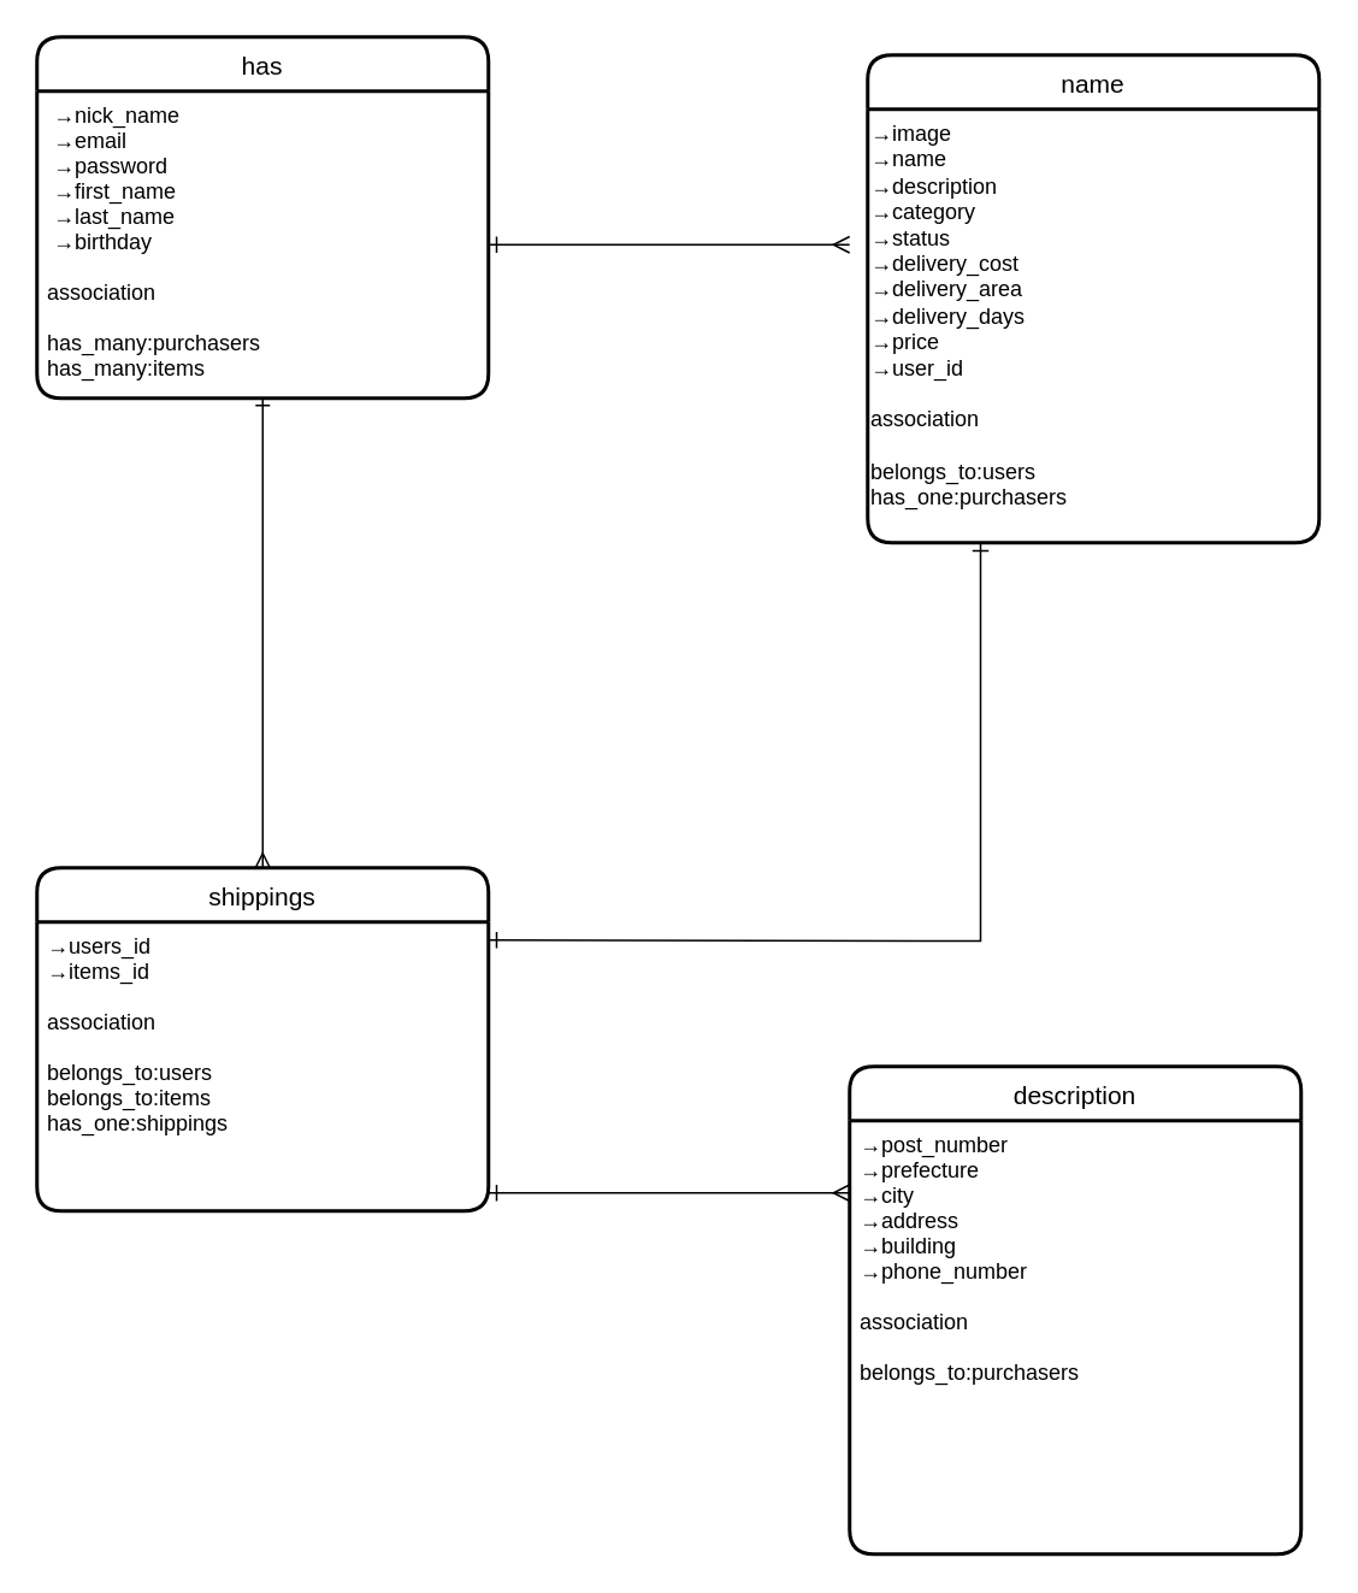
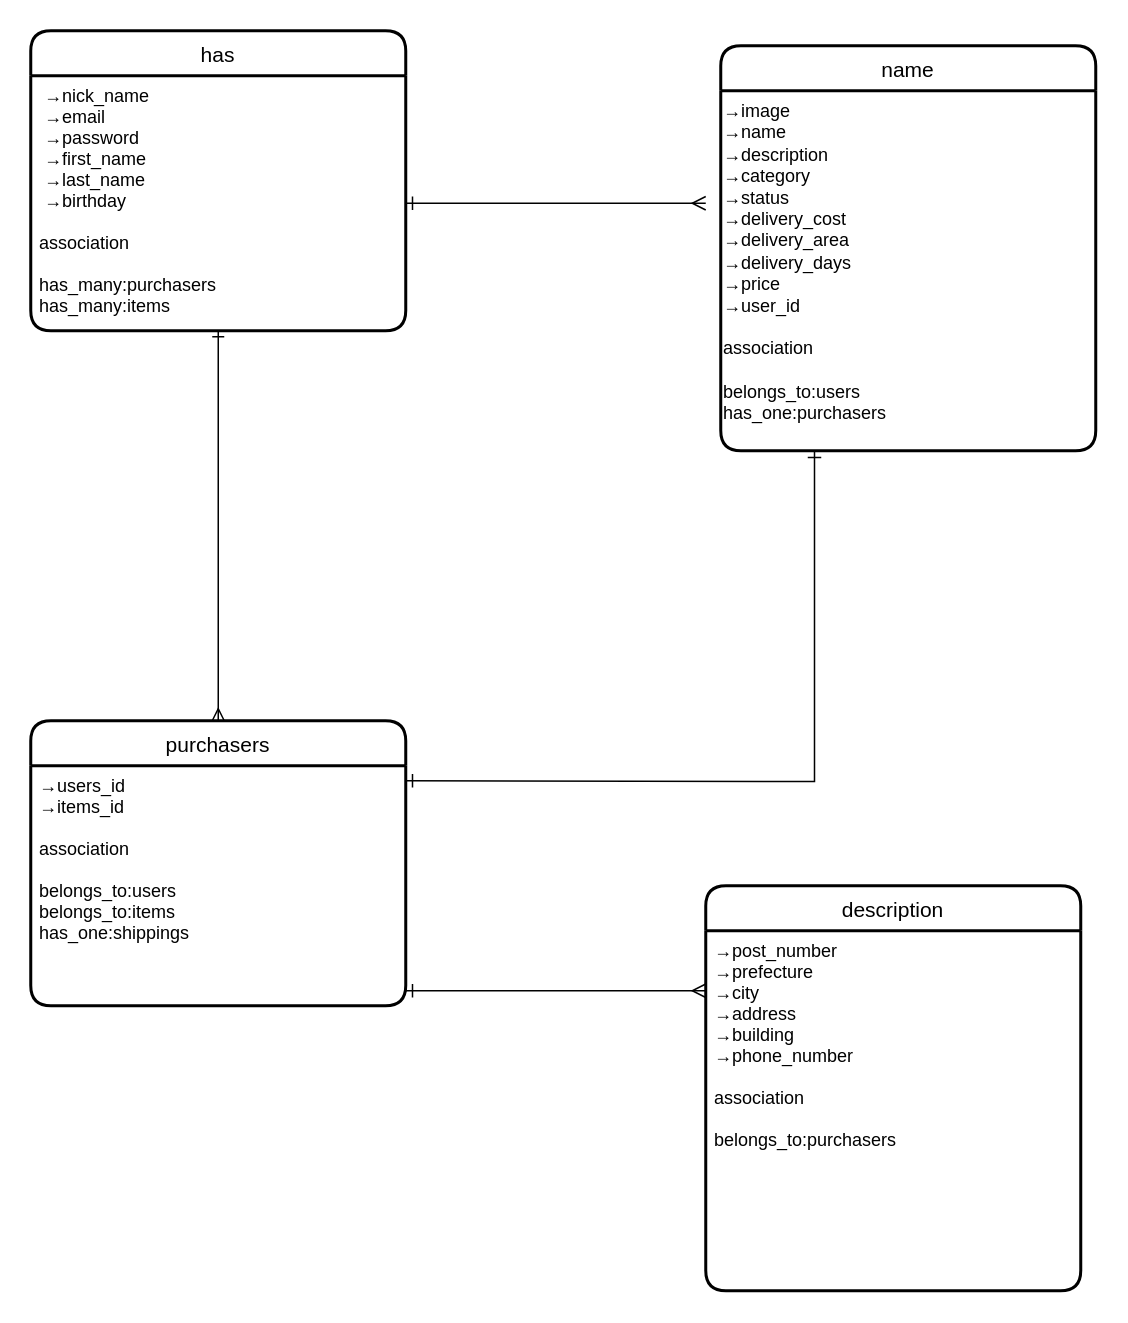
- <mxCell id="2" value="shippings" style="swimlane;childLayout=stackLayout;horizontal=1;startSize=30;horizontalStack=0;rounded=1;fontSize=14;fontStyle=0;strokeWidth=2;resizeParent=0;resizeLast=1;shadow=0;dashed=0;align=center;" parent="1" vertex="1"><mxGeometry x="20" y="480" width="250" height="190" as="geometry" /></mxCell>
+ <mxCell id="2" value="purchasers" style="swimlane;childLayout=stackLayout;horizontal=1;startSize=30;horizontalStack=0;rounded=1;fontSize=14;fontStyle=0;strokeWidth=2;resizeParent=0;resizeLast=1;shadow=0;dashed=0;align=center;" parent="1" vertex="1"><mxGeometry x="20" y="480" width="250" height="190" as="geometry" /></mxCell>
